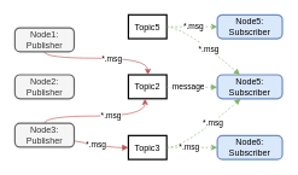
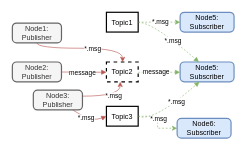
- <mxCell id="5" value="Topic5" style="whiteSpace=wrap;strokeWidth=2;" parent="1" vertex="1"><mxGeometry x="177" y="20" width="53" height="33" as="geometry" /></mxCell>
+ <mxCell id="5" value="Topic1" style="whiteSpace=wrap;strokeWidth=2;" parent="1" vertex="1"><mxGeometry x="177" y="20" width="53" height="33" as="geometry" /></mxCell>
+ <mxCell id="11" value="" style="curved=1;startArrow=none;endArrow=block;entryX=0.005;entryY=0.518;fillColor=#f8cecc;strokeColor=#b85450;" parent="1" source="2" target="6" edge="1"><mxGeometry relative="1" as="geometry"><Array as="points" /><mxPoint x="127" y="120.094" as="sourcePoint" /></mxGeometry></mxCell>
+ <mxCell id="12" value="message" style="edgeLabel;html=1;align=center;verticalAlign=middle;resizable=0;points=[];" parent="11" vertex="1" connectable="0"><mxGeometry x="-0.078" y="-1" relative="1" as="geometry"><mxPoint as="offset" /></mxGeometry></mxCell>
- <mxCell id="6" value="Topic2" style="whiteSpace=wrap;strokeWidth=2;" parent="1" vertex="1"><mxGeometry x="177" y="103" width="53" height="33" as="geometry" /></mxCell>
+ <mxCell id="6" value="Topic2" style="whiteSpace=wrap;strokeWidth=2;dashed=1;" parent="1" vertex="1"><mxGeometry x="177" y="103" width="53" height="33" as="geometry" /></mxCell>
- <mxCell id="26" value="Node3:&#10;Publisher" style="rounded=1;absoluteArcSize=1;arcSize=14;whiteSpace=wrap;strokeWidth=2;fillColor=#f5f5f5;fontColor=#333333;strokeColor=#666666;" parent="1" vertex="1"><mxGeometry x="20" y="170" width="82" height="33" as="geometry" /></mxCell>
+ <mxCell id="26" value="Node3:&#10;Publisher" style="rounded=1;absoluteArcSize=1;arcSize=14;whiteSpace=wrap;strokeWidth=2;fillColor=#f5f5f5;fontColor=#333333;strokeColor=#666666;" parent="1" vertex="1"><mxGeometry x="55" y="150" width="82" height="33" as="geometry" /></mxCell>
- <mxCell id="9" value="Topic3" style="whiteSpace=wrap;strokeWidth=2;" parent="1" vertex="1"><mxGeometry x="177" y="187" width="53" height="33" as="geometry" /></mxCell>
+ <mxCell id="9" value="Topic3" style="whiteSpace=wrap;strokeWidth=2;" parent="1" vertex="1"><mxGeometry x="177" y="177" width="53" height="33" as="geometry" /></mxCell>
- <mxCell id="28" value="Node6:&#10;Subscriber" style="rounded=1;absoluteArcSize=1;arcSize=14;whiteSpace=wrap;strokeWidth=2;fillColor=#dae8fc;strokeColor=#6c8ebf;" parent="1" vertex="1"><mxGeometry x="300" y="187" width="90" height="33" as="geometry" /></mxCell>
+ <mxCell id="28" value="Node6:&#10;Subscriber" style="rounded=1;absoluteArcSize=1;arcSize=14;whiteSpace=wrap;strokeWidth=2;fillColor=#dae8fc;strokeColor=#6c8ebf;" parent="1" vertex="1"><mxGeometry x="295" y="197" width="90" height="33" as="geometry" /></mxCell>
